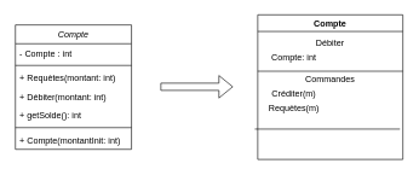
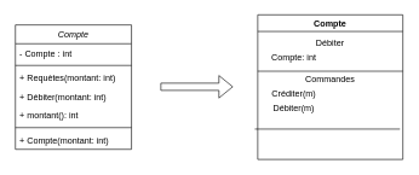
- <mxCell id="18" value="Requètes(m)" style="text;html=1;strokeColor=none;fillColor=none;align=center;verticalAlign=middle;whiteSpace=wrap;rounded=0;" vertex="1" parent="11"><mxGeometry y="114" width="100" height="30" as="geometry" /></mxCell>
+ <mxCell id="18" value="Débiter(m)" style="text;html=1;strokeColor=none;fillColor=none;align=center;verticalAlign=middle;whiteSpace=wrap;rounded=0;" vertex="1" parent="11"><mxGeometry y="114" width="100" height="30" as="geometry" /></mxCell>
- <mxCell id="7" value="+ getSolde(): int" style="text;align=left;verticalAlign=top;spacingLeft=4;spacingRight=4;overflow=hidden;rotatable=0;points=[[0,0.5],[1,0.5]];portConstraint=eastwest;" vertex="1" parent="2"><mxGeometry y="112" width="160" height="26" as="geometry" /></mxCell>
+ <mxCell id="7" value="+ montant(): int" style="text;align=left;verticalAlign=top;spacingLeft=4;spacingRight=4;overflow=hidden;rotatable=0;points=[[0,0.5],[1,0.5]];portConstraint=eastwest;" vertex="1" parent="2"><mxGeometry y="112" width="160" height="26" as="geometry" /></mxCell>
- <mxCell id="9" value="+ Compte(montantInit: int)" style="text;align=left;verticalAlign=top;spacingLeft=4;spacingRight=4;overflow=hidden;rotatable=0;points=[[0,0.5],[1,0.5]];portConstraint=eastwest;" vertex="1" parent="2"><mxGeometry y="146" width="160" height="26" as="geometry" /></mxCell>
+ <mxCell id="9" value="+ Compte(montant: int)" style="text;align=left;verticalAlign=top;spacingLeft=4;spacingRight=4;overflow=hidden;rotatable=0;points=[[0,0.5],[1,0.5]];portConstraint=eastwest;" vertex="1" parent="2"><mxGeometry y="146" width="160" height="26" as="geometry" /></mxCell>
